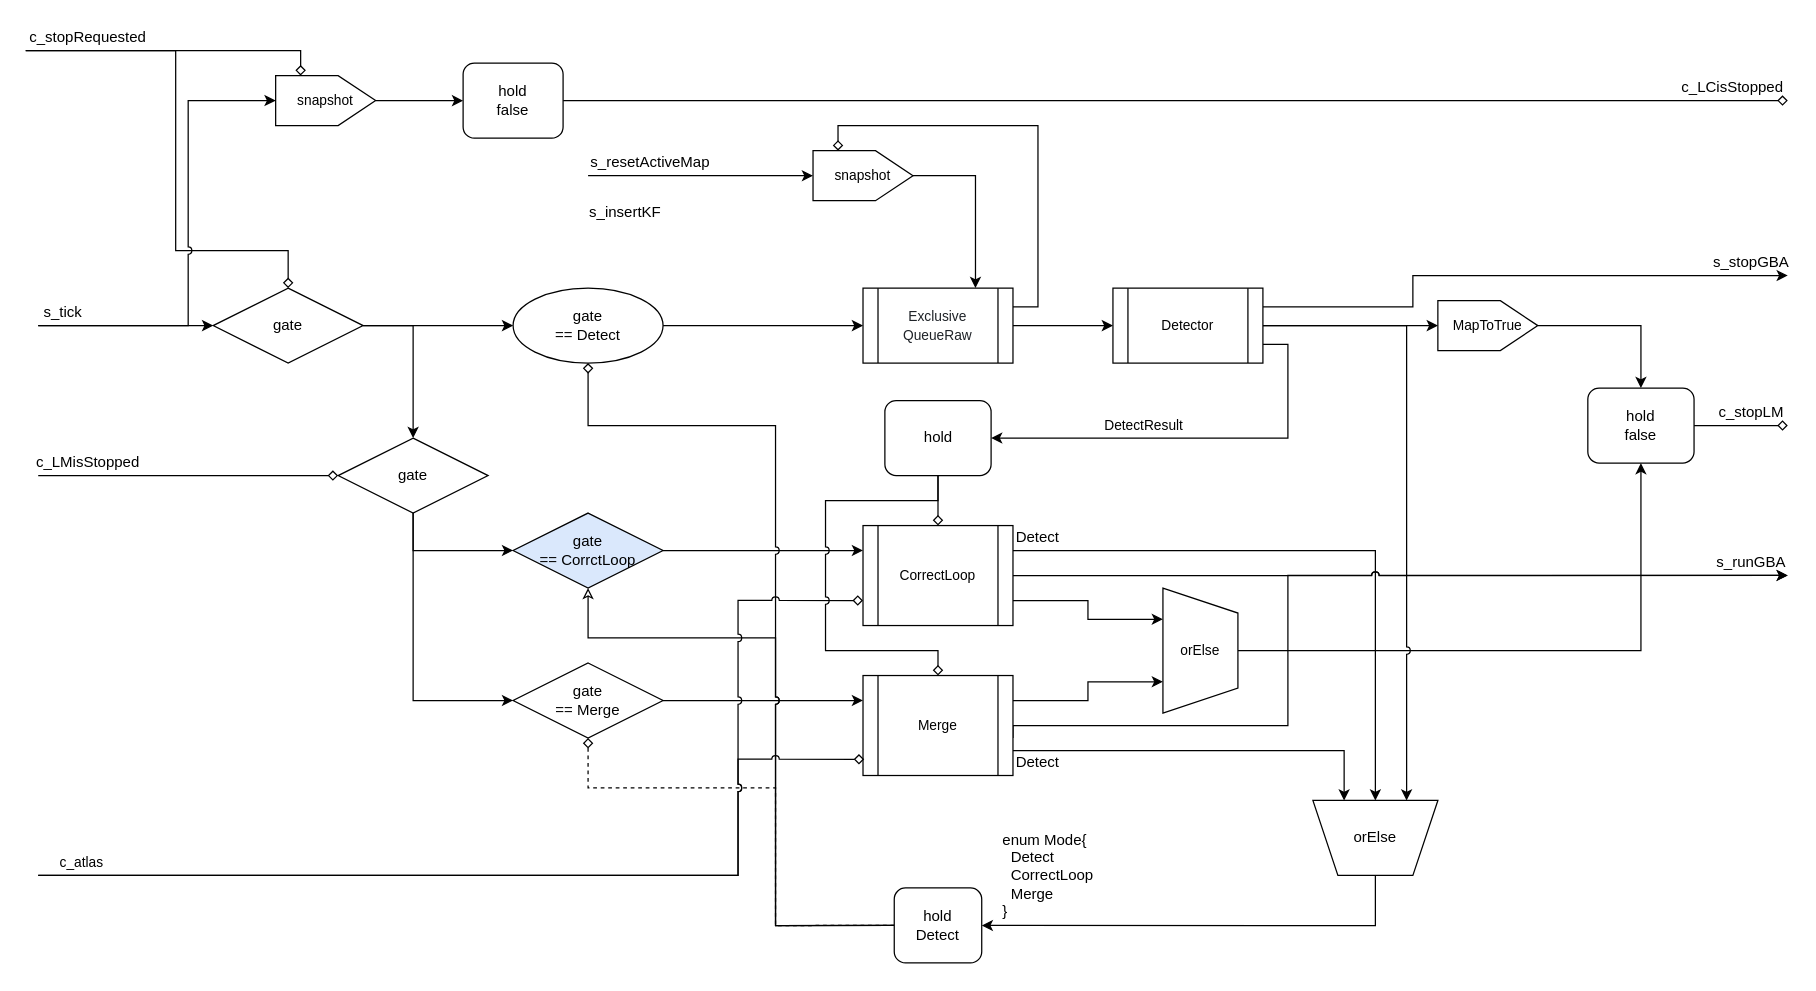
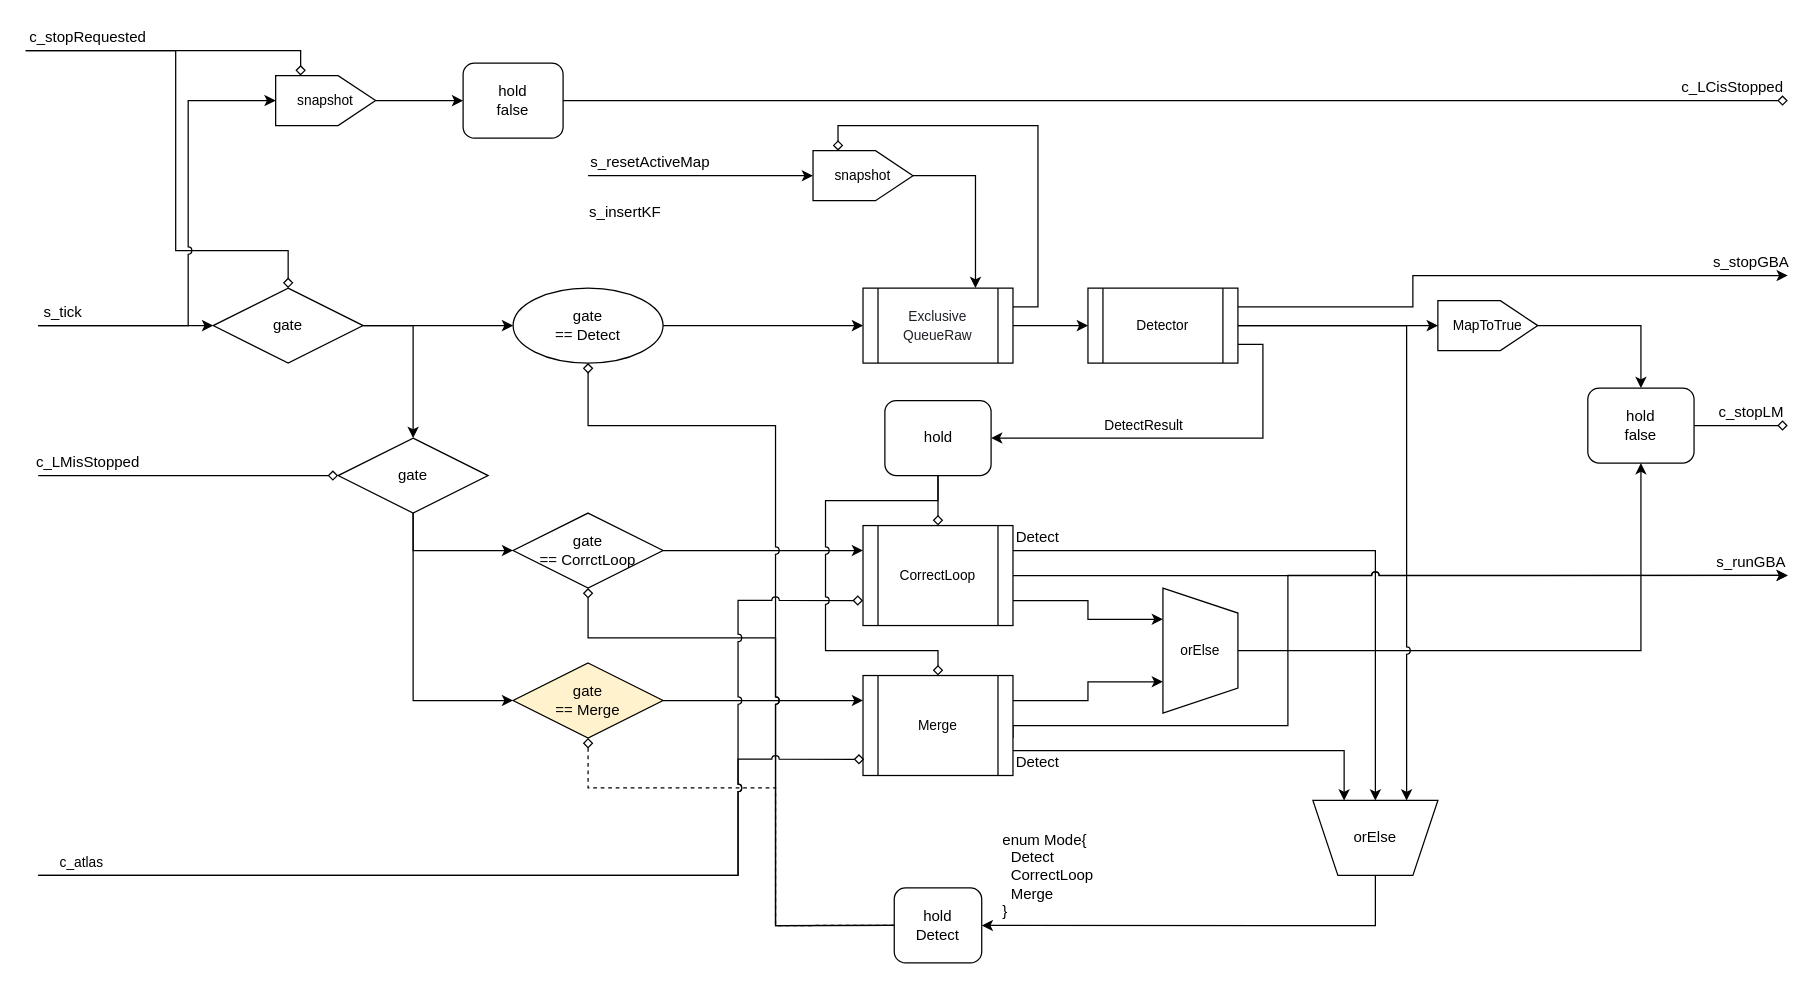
- <mxCell id="54" value="Detector" style="shape=process;whiteSpace=wrap;html=1;backgroundOutline=1;fontFamily=Helvetica;fontSize=11;fontColor=default;labelBackgroundColor=default;" parent="1" vertex="1"><mxGeometry x="890" y="230.06" width="120" height="60" as="geometry" /></mxCell>
+ <mxCell id="54" value="Detector" style="shape=process;whiteSpace=wrap;html=1;backgroundOutline=1;fontFamily=Helvetica;fontSize=11;fontColor=default;labelBackgroundColor=default;" parent="1" vertex="1"><mxGeometry x="870" y="230.06" width="120" height="60" as="geometry" /></mxCell>
- <mxCell id="5" value="gate&lt;div&gt;== CorrctLoop&lt;/div&gt;" style="rhombus;whiteSpace=wrap;html=1;fillColor=#dae8fc;" parent="1" vertex="1"><mxGeometry x="410" y="410.06" width="120" height="60" as="geometry" /></mxCell>
+ <mxCell id="5" value="gate&lt;div&gt;== CorrctLoop&lt;/div&gt;" style="rhombus;whiteSpace=wrap;html=1;" parent="1" vertex="1"><mxGeometry x="410" y="410.06" width="120" height="60" as="geometry" /></mxCell>
- <mxCell id="35" style="edgeStyle=orthogonalEdgeStyle;rounded=0;orthogonalLoop=1;jettySize=auto;html=1;exitX=0;exitY=0.5;exitDx=0;exitDy=0;entryX=0.5;entryY=1;entryDx=0;entryDy=0;jumpStyle=arc;endArrow=classic;endFill=0;" parent="1" source="37" target="5" edge="1"><mxGeometry relative="1" as="geometry"><Array as="points"><mxPoint x="620" y="740" /><mxPoint x="620" y="510" /><mxPoint x="470" y="510" /></Array></mxGeometry></mxCell>
+ <mxCell id="35" style="edgeStyle=orthogonalEdgeStyle;rounded=0;orthogonalLoop=1;jettySize=auto;html=1;exitX=0;exitY=0.5;exitDx=0;exitDy=0;entryX=0.5;entryY=1;entryDx=0;entryDy=0;jumpStyle=arc;endArrow=diamond;endFill=0;" parent="1" source="37" target="5" edge="1"><mxGeometry relative="1" as="geometry"><Array as="points"><mxPoint x="620" y="740" /><mxPoint x="620" y="510" /><mxPoint x="470" y="510" /></Array></mxGeometry></mxCell>
- <mxCell id="7" value="gate&lt;div&gt;== Merge&lt;/div&gt;" style="rhombus;whiteSpace=wrap;html=1;" parent="1" vertex="1"><mxGeometry x="410" y="530.06" width="120" height="60" as="geometry" /></mxCell>
+ <mxCell id="7" value="gate&lt;div&gt;== Merge&lt;/div&gt;" style="rhombus;whiteSpace=wrap;html=1;fillColor=#fff2cc;" parent="1" vertex="1"><mxGeometry x="410" y="530.06" width="120" height="60" as="geometry" /></mxCell>
